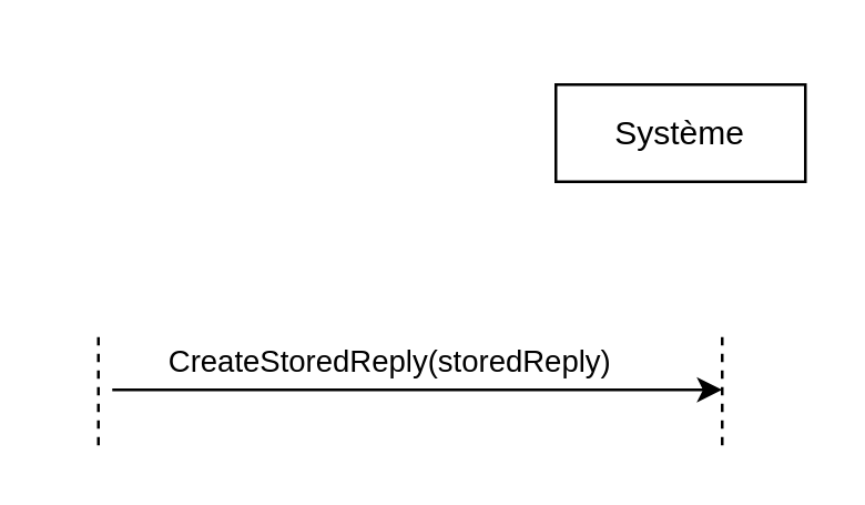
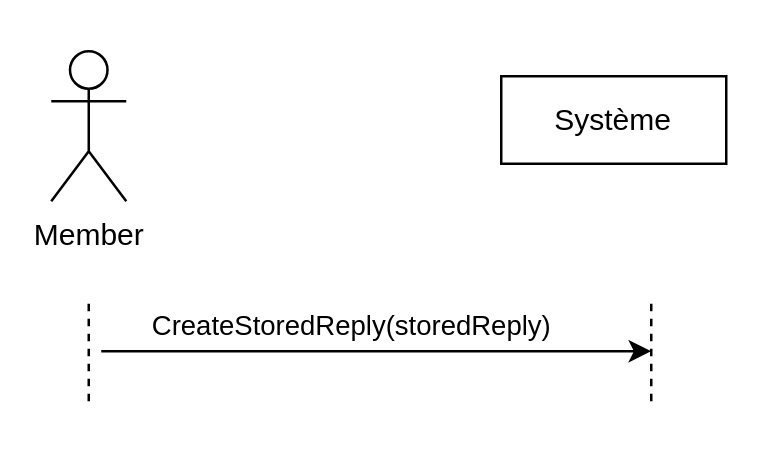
+ <mxCell id="2" value="Member" style="shape=umlActor;verticalLabelPosition=bottom;labelBackgroundColor=#ffffff;verticalAlign=top;html=1;outlineConnect=0;" vertex="1" parent="1"><mxGeometry x="20" y="20" width="30" height="60" as="geometry" /></mxCell>
